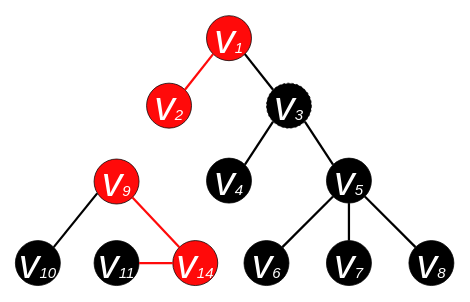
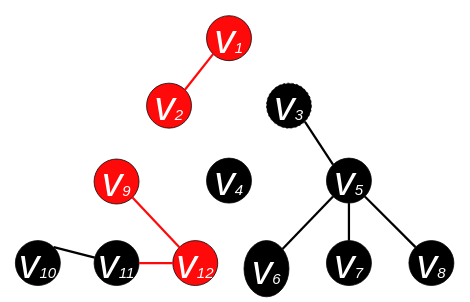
- <mxCell id="10" value="" style="endArrow=none;html=1;rounded=0;fontSize=20;fontColor=#FFFFFF;entryX=1;entryY=1;entryDx=0;entryDy=0;exitX=0;exitY=0;exitDx=0;exitDy=0;strokeWidth=3;" parent="1" source="4" target="2" edge="1"><mxGeometry width="50" height="50" relative="1" as="geometry"><mxPoint x="395" y="220" as="sourcePoint" /><mxPoint x="445" y="170" as="targetPoint" /></mxGeometry></mxCell>
- <mxCell id="12" value="" style="endArrow=none;html=1;rounded=0;fontSize=20;fontColor=#FFFFFF;entryX=0;entryY=1;entryDx=0;entryDy=0;exitX=1;exitY=0;exitDx=0;exitDy=0;strokeWidth=3;" parent="1" source="5" target="4" edge="1"><mxGeometry width="50" height="50" relative="1" as="geometry"><mxPoint x="395" y="220" as="sourcePoint" /><mxPoint x="445" y="170" as="targetPoint" /></mxGeometry></mxCell>
- <mxCell id="21" value="" style="endArrow=none;html=1;rounded=0;fontSize=20;fontColor=#FFFFFF;entryX=0.069;entryY=0.764;entryDx=0;entryDy=0;exitX=0;exitY=0;exitDx=0;exitDy=0;strokeWidth=3;entryPerimeter=0;" parent="1" source="19" edge="1" target="17"><mxGeometry width="50" height="50" relative="1" as="geometry"><mxPoint x="85" y="208.79" as="sourcePoint" /><mxPoint x="133.787" y="250.003" as="targetPoint" /></mxGeometry></mxCell>
+ <mxCell id="21" value="" style="endArrow=none;html=1;rounded=0;fontSize=20;fontColor=#FFFFFF;exitX=0;exitY=0;exitDx=0;exitDy=0;strokeWidth=3;" parent="1" source="19" edge="1" target="18"><mxGeometry width="50" height="50" relative="1" as="geometry"><mxPoint x="85" y="208.79" as="sourcePoint" /><mxPoint x="133.787" y="250.003" as="targetPoint" /></mxGeometry></mxCell>
- <mxCell id="20" value="&lt;i&gt;&lt;font style=&quot;&quot; color=&quot;#ffffff&quot;&gt;&lt;font style=&quot;font-size: 55px;&quot;&gt;v&lt;/font&gt;&lt;font style=&quot;font-size: 20px;&quot;&gt;14&lt;/font&gt;&lt;/font&gt;&lt;/i&gt;" style="ellipse;whiteSpace=wrap;html=1;aspect=fixed;fillColor=#FF0A0A;" parent="1" vertex="1"><mxGeometry x="230" y="320" width="60" height="60" as="geometry" /></mxCell>
+ <mxCell id="20" value="&lt;i&gt;&lt;font style=&quot;&quot; color=&quot;#ffffff&quot;&gt;&lt;font style=&quot;font-size: 55px;&quot;&gt;v&lt;/font&gt;&lt;font style=&quot;font-size: 20px;&quot;&gt;12&lt;/font&gt;&lt;/font&gt;&lt;/i&gt;" style="ellipse;whiteSpace=wrap;html=1;aspect=fixed;fillColor=#FF0A0A;" parent="1" vertex="1"><mxGeometry x="230" y="320" width="60" height="60" as="geometry" /></mxCell>
- <mxCell id="8" value="&lt;i&gt;&lt;font style=&quot;&quot; color=&quot;#ffffff&quot;&gt;&lt;font style=&quot;font-size: 55px;&quot;&gt;v&lt;/font&gt;&lt;font style=&quot;font-size: 20px;&quot;&gt;6&lt;/font&gt;&lt;/font&gt;&lt;/i&gt;" style="ellipse;whiteSpace=wrap;html=1;aspect=fixed;fillColor=#000000;" parent="1" vertex="1"><mxGeometry x="325" y="320" width="60" height="60" as="geometry" /></mxCell>
+ <mxCell id="8" value="&lt;i&gt;&lt;font style=&quot;&quot; color=&quot;#ffffff&quot;&gt;&lt;font style=&quot;font-size: 55px;&quot;&gt;v&lt;/font&gt;&lt;font style=&quot;font-size: 20px;&quot;&gt;6&lt;/font&gt;&lt;/font&gt;&lt;/i&gt;" style="ellipse;whiteSpace=wrap;html=1;aspect=fixed;fillColor=#000000;" parent="1" vertex="1"><mxGeometry x="325" y="320" width="60" height="75" as="geometry" /></mxCell>
